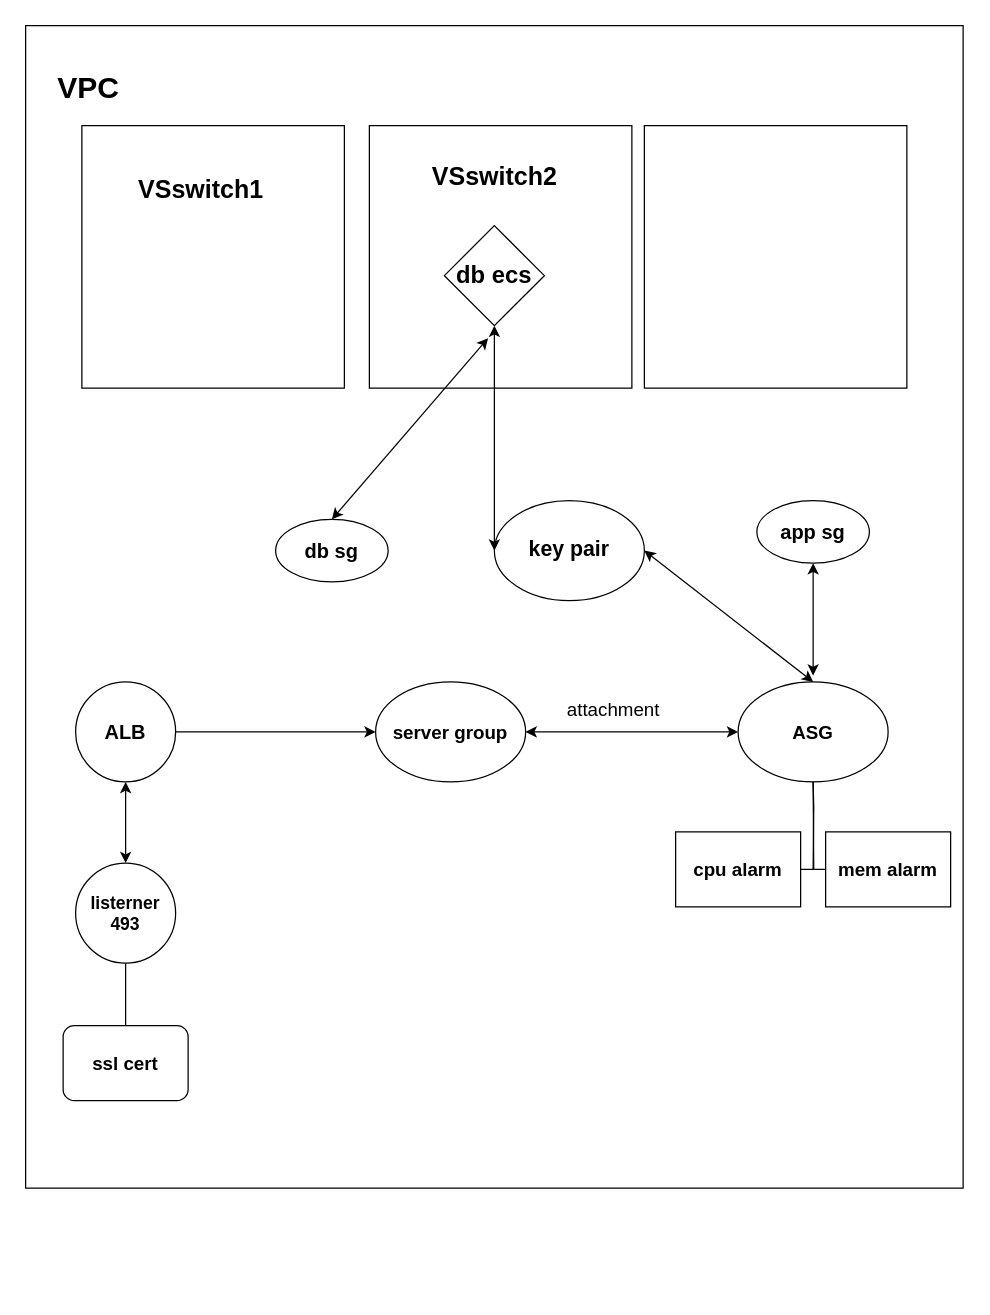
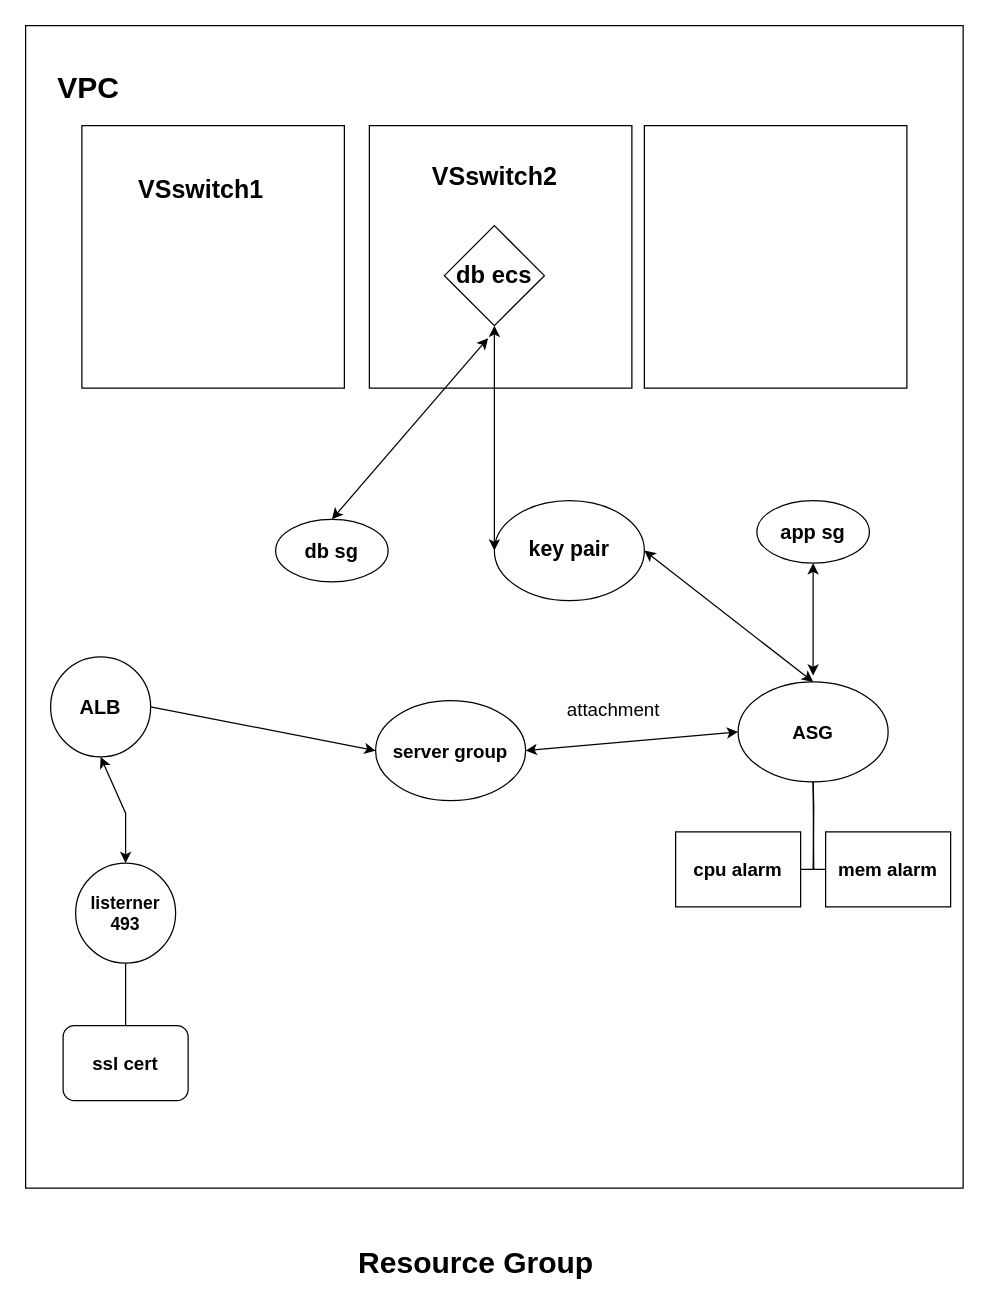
- <mxCell id="10" value="&lt;font style=&quot;font-size: 16px;&quot;&gt;&lt;b&gt;ALB&lt;/b&gt;&lt;/font&gt;" style="ellipse;whiteSpace=wrap;html=1;aspect=fixed;" vertex="1" parent="1"><mxGeometry x="60" y="545" width="80" height="80" as="geometry" /></mxCell>
+ <mxCell id="10" value="&lt;font style=&quot;font-size: 16px;&quot;&gt;&lt;b&gt;ALB&lt;/b&gt;&lt;/font&gt;" style="ellipse;whiteSpace=wrap;html=1;aspect=fixed;" vertex="1" parent="1"><mxGeometry x="40" y="525" width="80" height="80" as="geometry" /></mxCell>
- <mxCell id="19" value="&lt;b&gt;&lt;font style=&quot;font-size: 15px;&quot;&gt;server group&lt;/font&gt;&lt;/b&gt;" style="ellipse;whiteSpace=wrap;html=1;" vertex="1" parent="1"><mxGeometry x="300" y="545" width="120" height="80" as="geometry" /></mxCell>
+ <mxCell id="19" value="&lt;b&gt;&lt;font style=&quot;font-size: 15px;&quot;&gt;server group&lt;/font&gt;&lt;/b&gt;" style="ellipse;whiteSpace=wrap;html=1;" vertex="1" parent="1"><mxGeometry x="300" y="560" width="120" height="80" as="geometry" /></mxCell>
+ <mxCell id="27" value="Resource Group" style="text;strokeColor=none;fillColor=none;html=1;fontSize=24;fontStyle=1;verticalAlign=middle;align=center;" vertex="1" parent="1"><mxGeometry x="260" y="990" width="240" height="40" as="geometry" /></mxCell>
